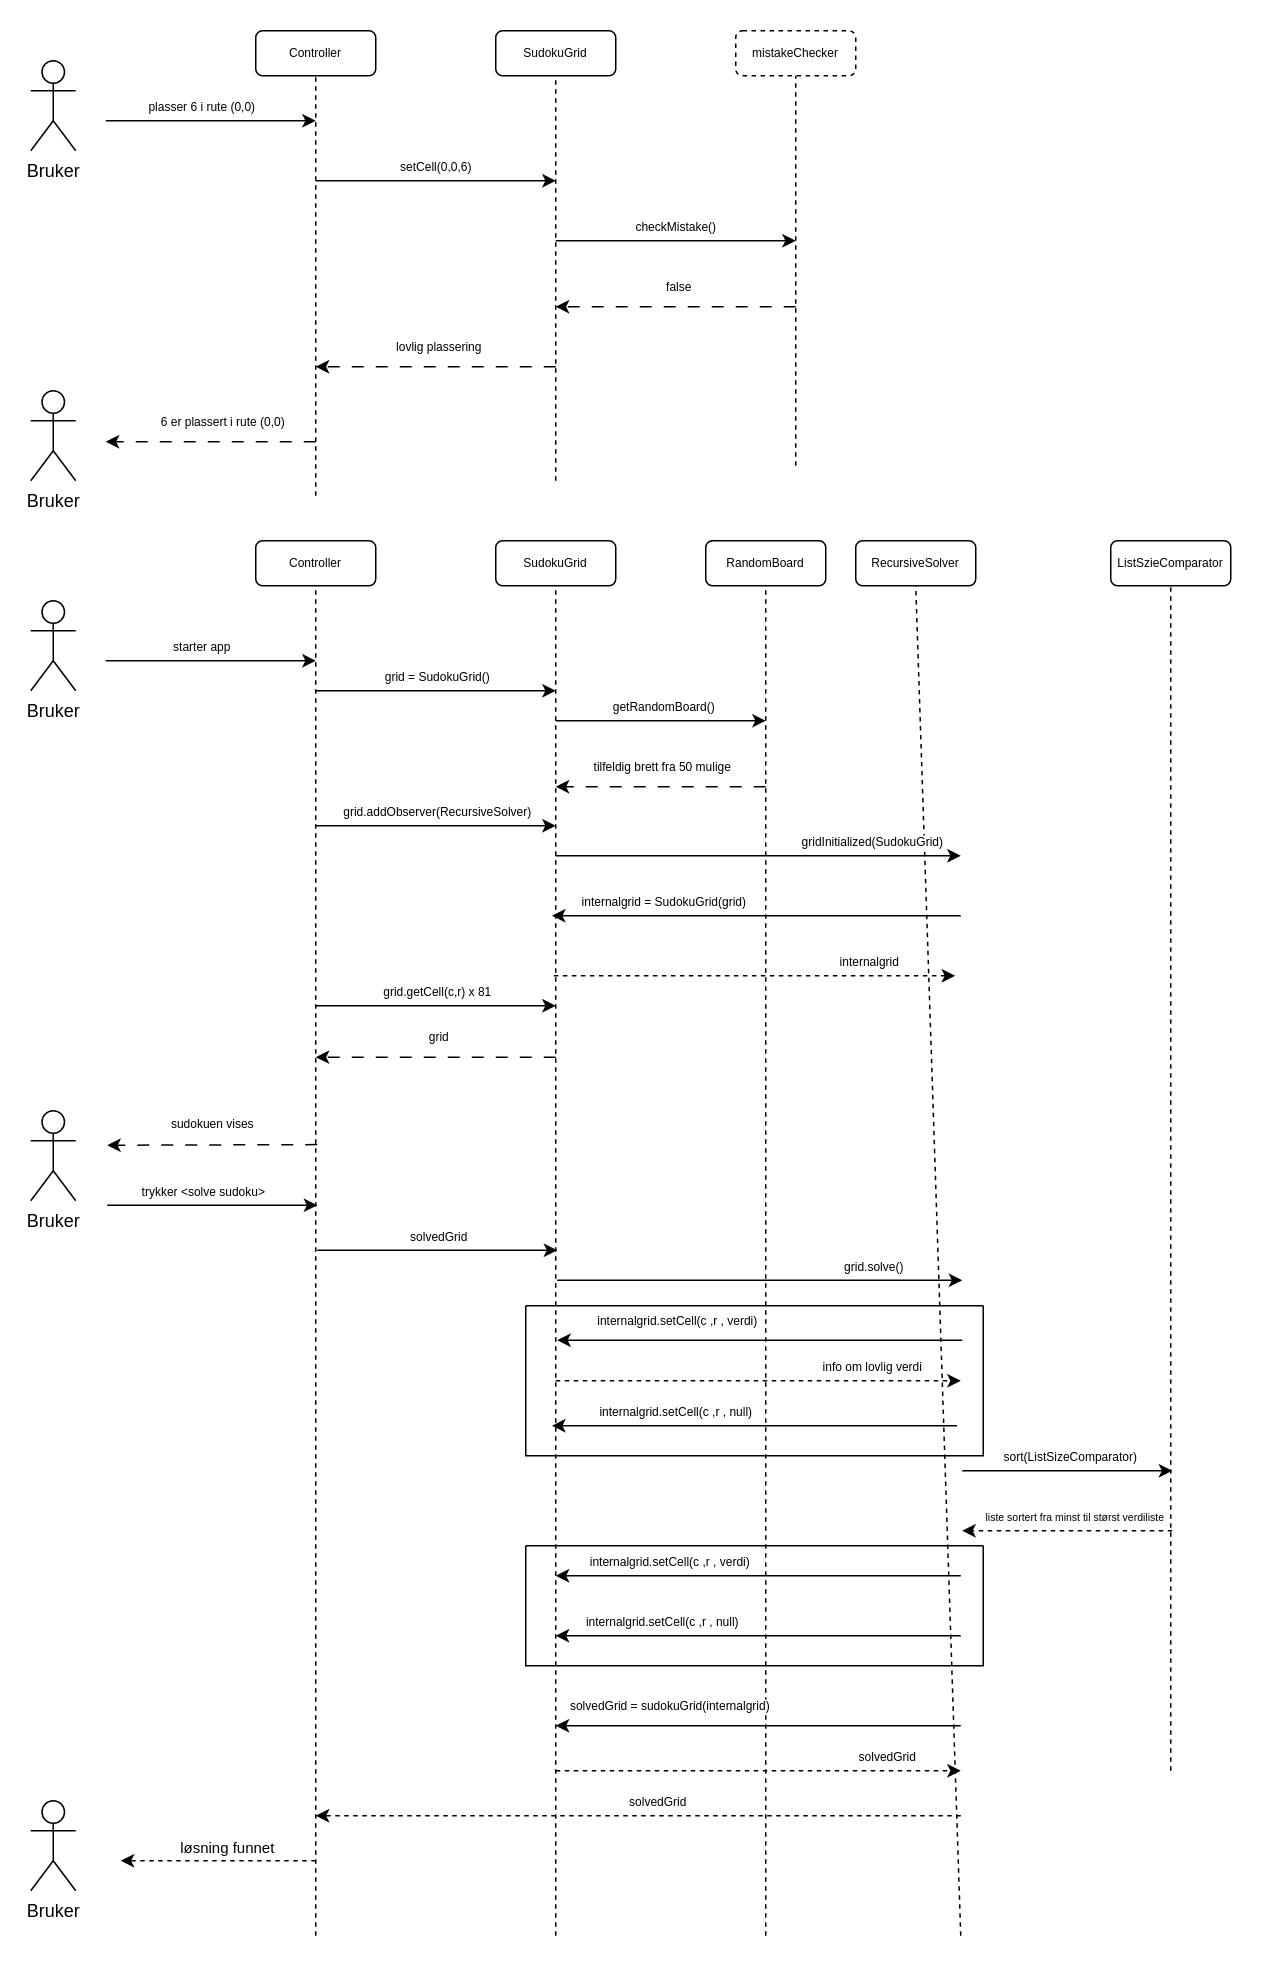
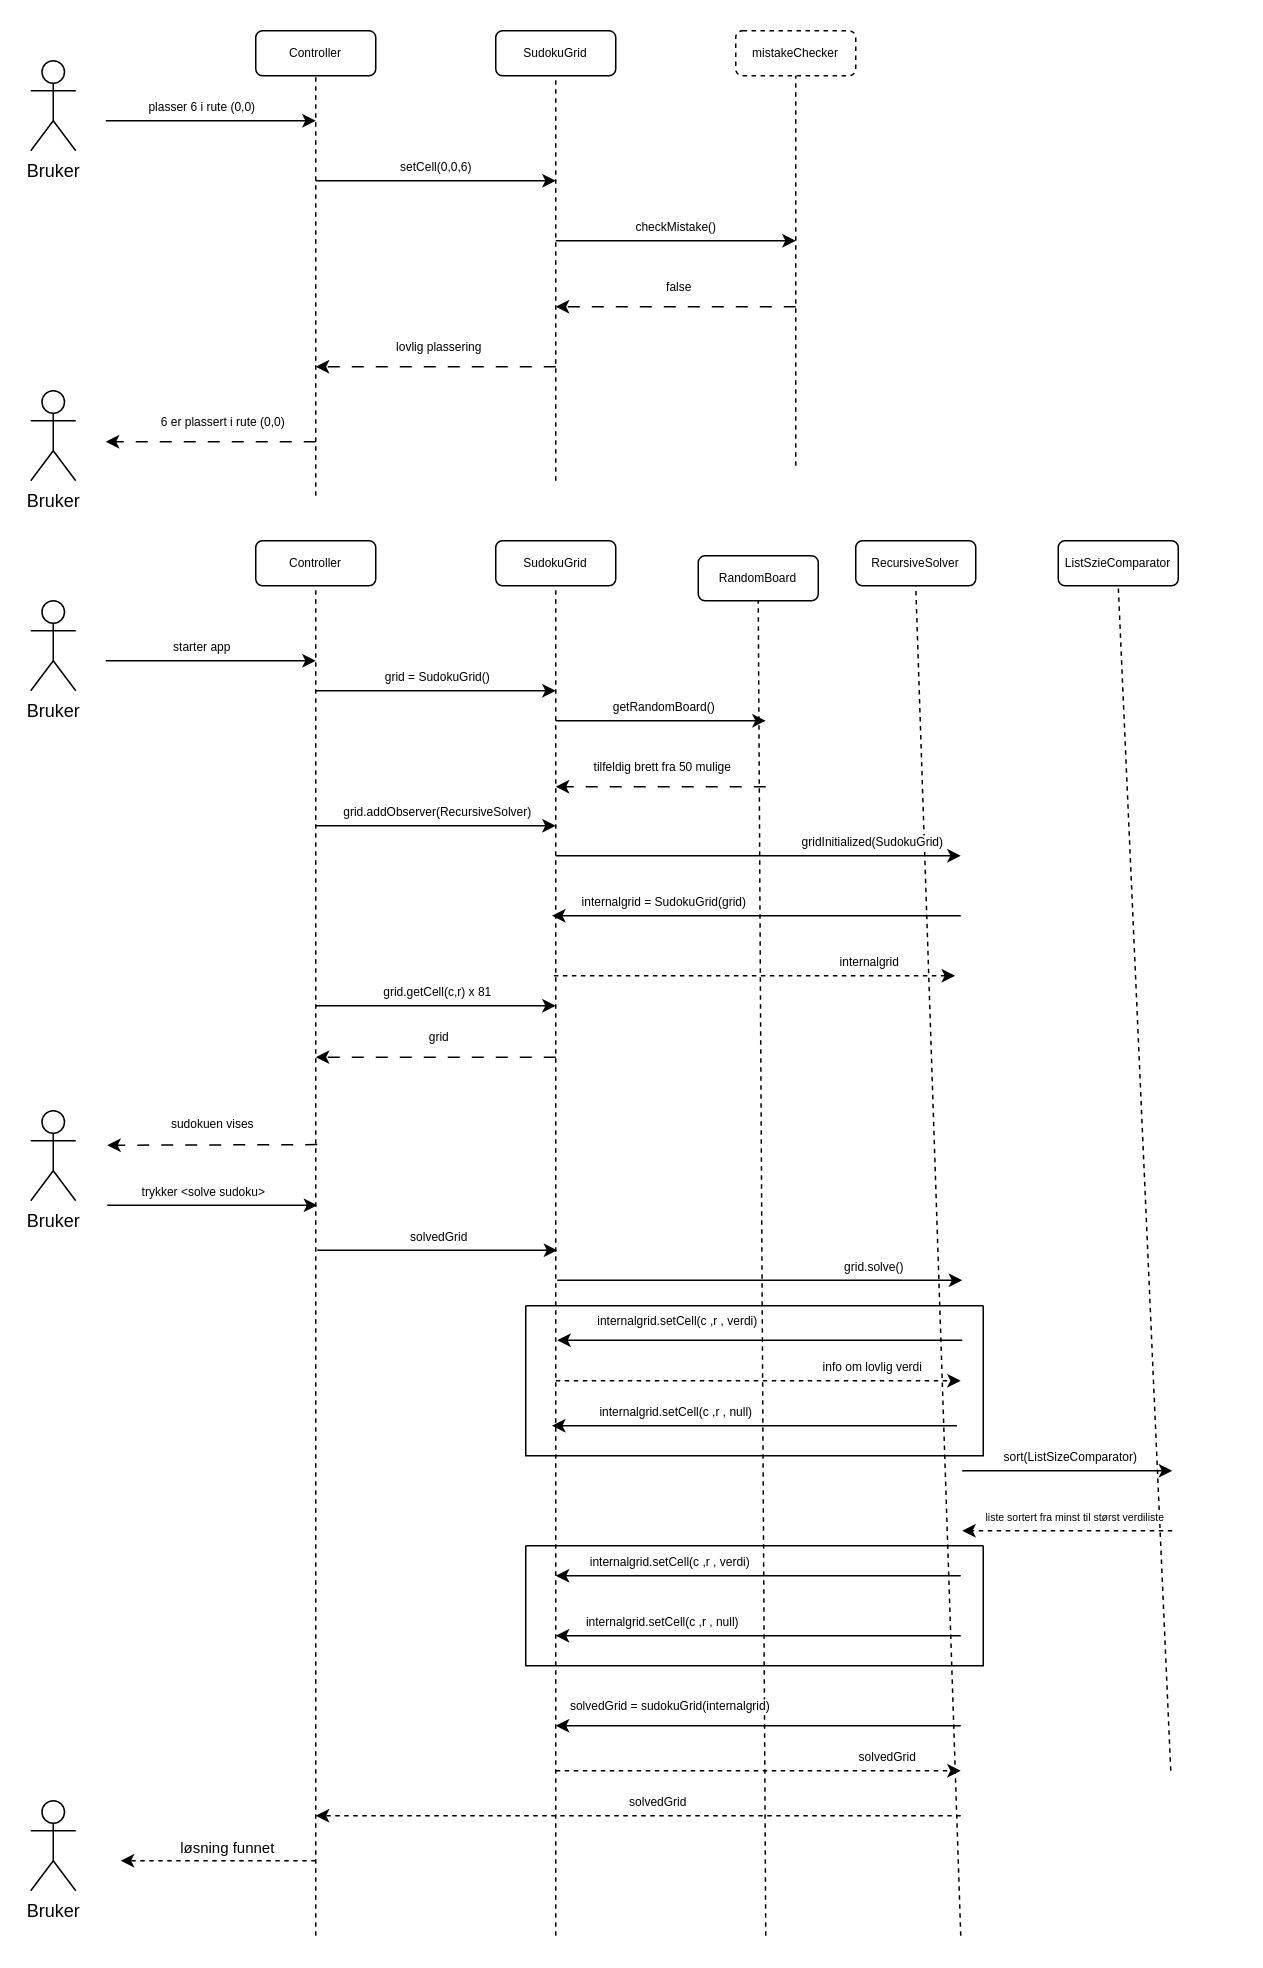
- <mxCell id="41" value="RandomBoard" style="rounded=1;whiteSpace=wrap;html=1;fontSize=8;" vertex="1" parent="1"><mxGeometry x="470" y="360" width="80" height="30" as="geometry" /></mxCell>
+ <mxCell id="41" value="RandomBoard" style="rounded=1;whiteSpace=wrap;html=1;fontSize=8;" vertex="1" parent="1"><mxGeometry x="465" y="370" width="80" height="30" as="geometry" /></mxCell>
- <mxCell id="47" value="ListSzieComparator" style="rounded=1;whiteSpace=wrap;html=1;fontSize=8;" vertex="1" parent="1"><mxGeometry x="740" y="360" width="80" height="30" as="geometry" /></mxCell>
+ <mxCell id="47" value="ListSzieComparator" style="rounded=1;whiteSpace=wrap;html=1;fontSize=8;" vertex="1" parent="1"><mxGeometry x="705" y="360" width="80" height="30" as="geometry" /></mxCell>
